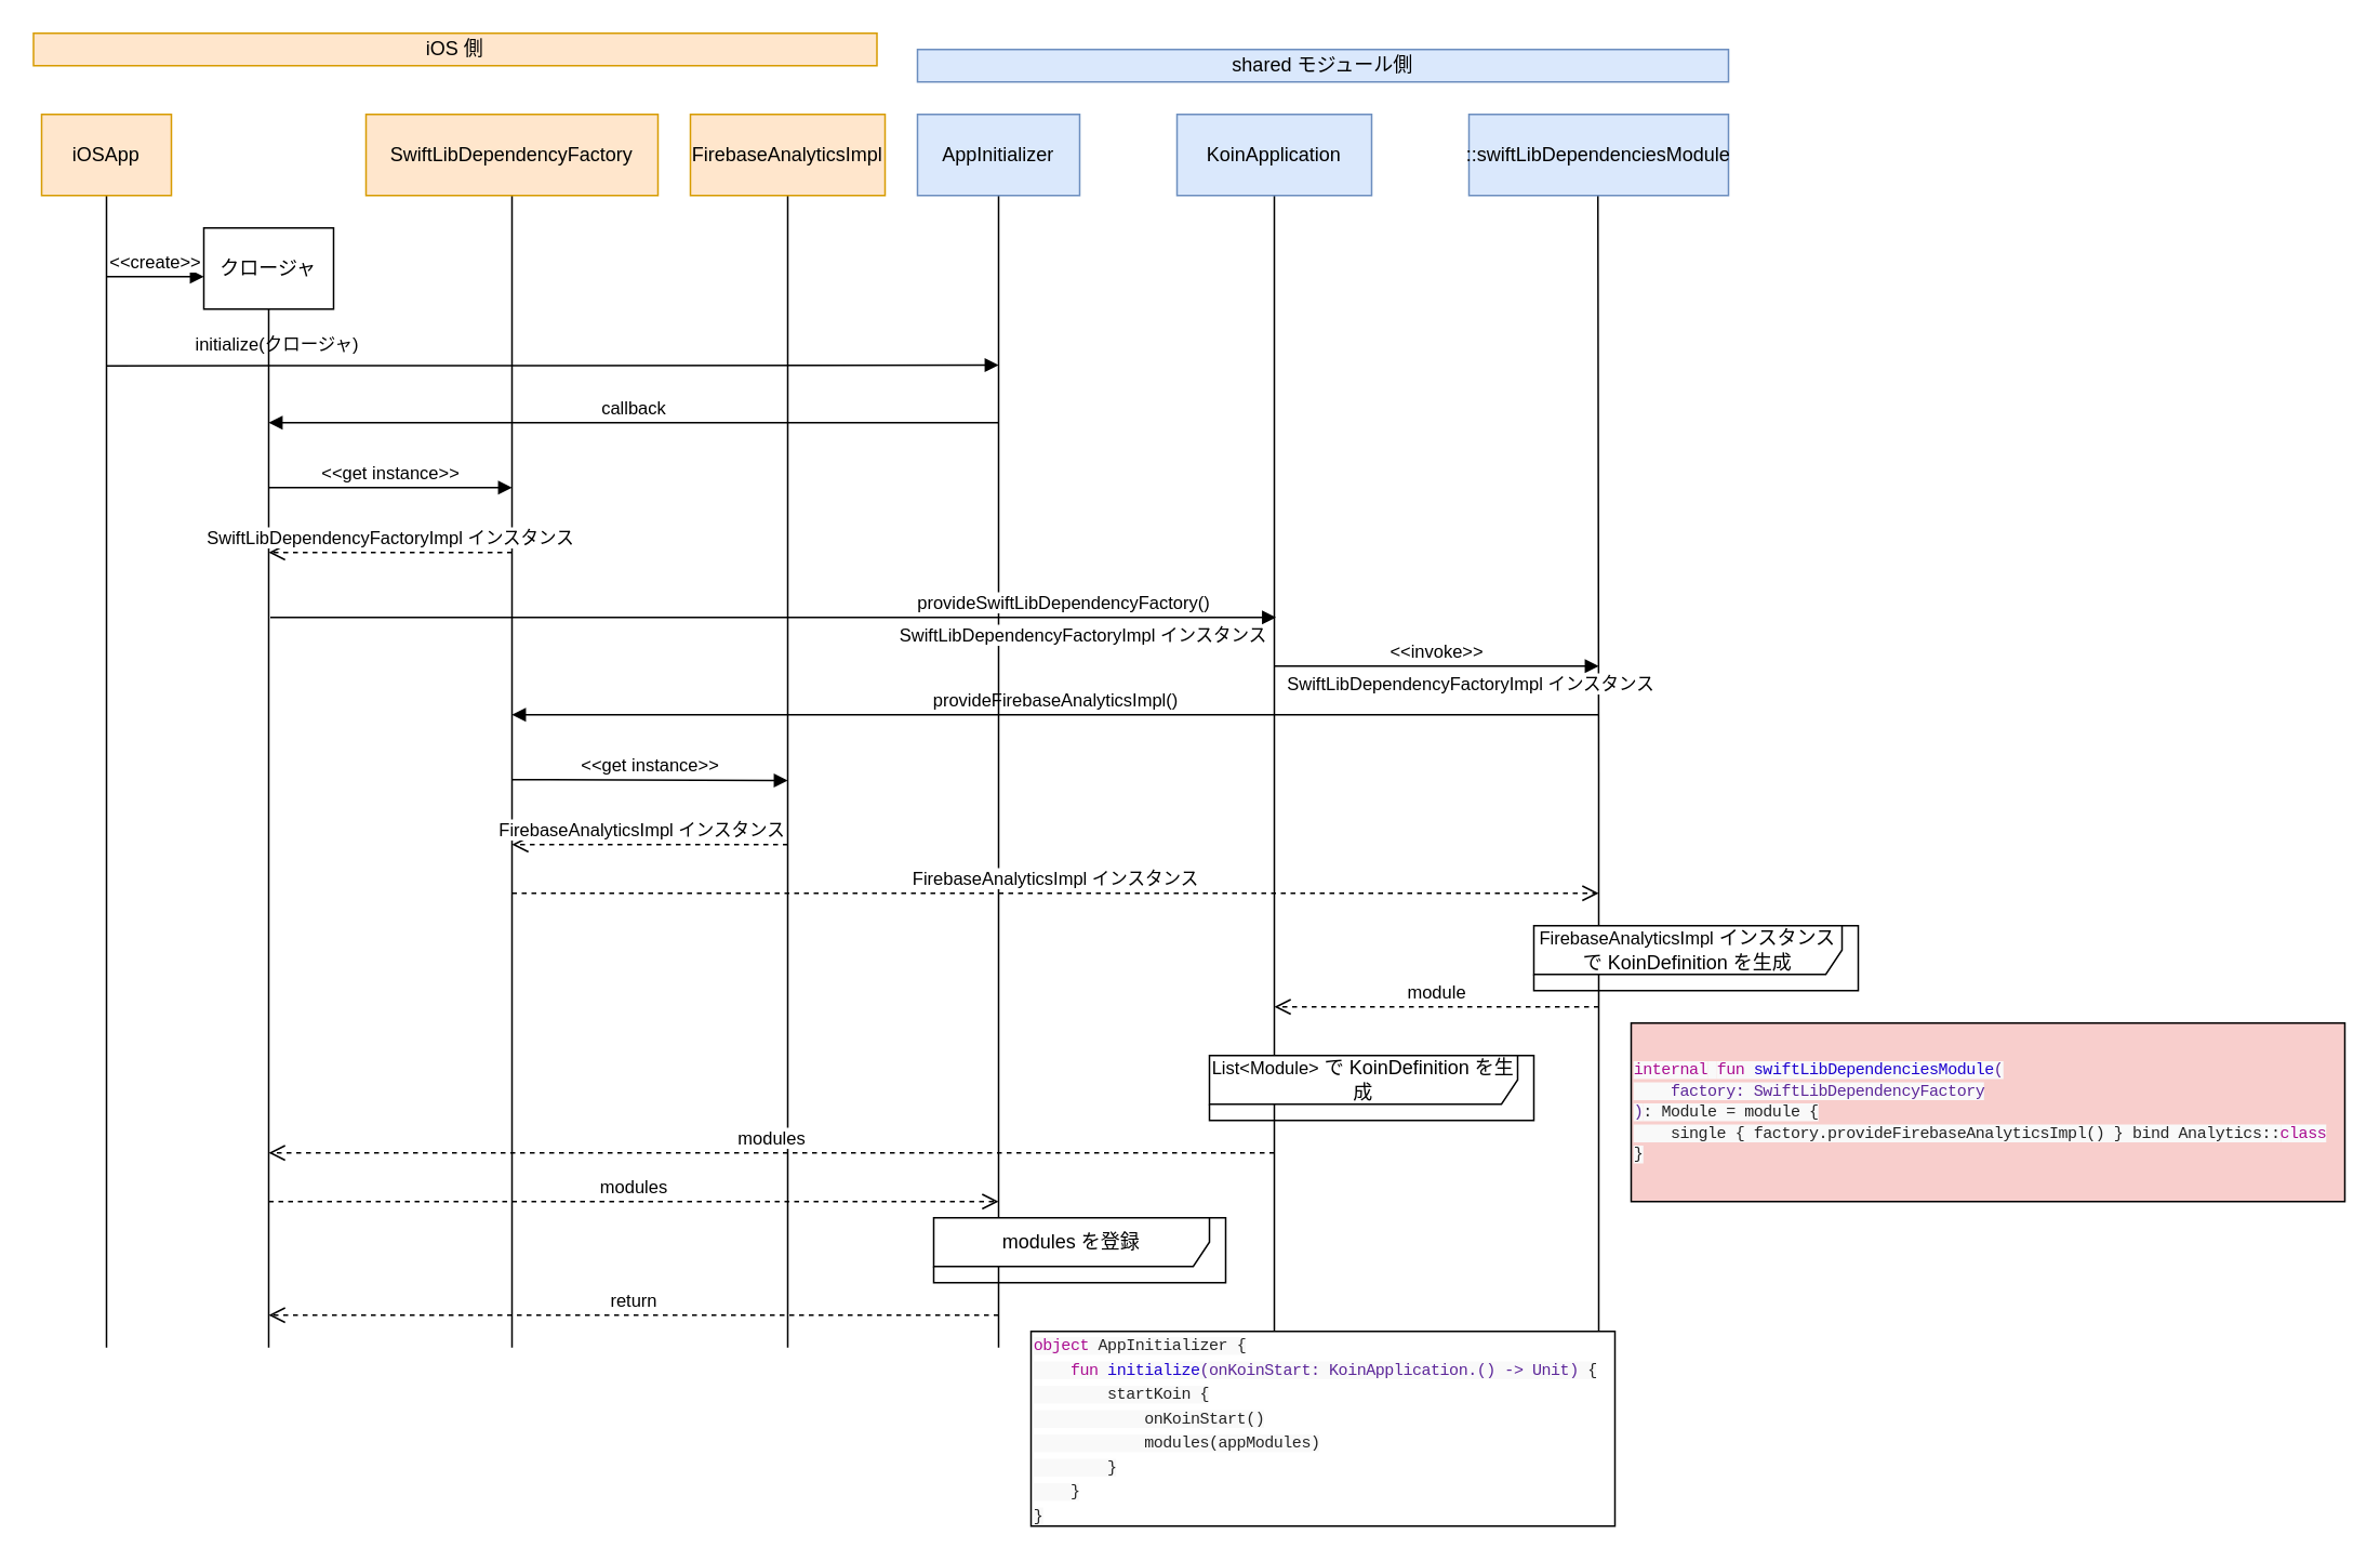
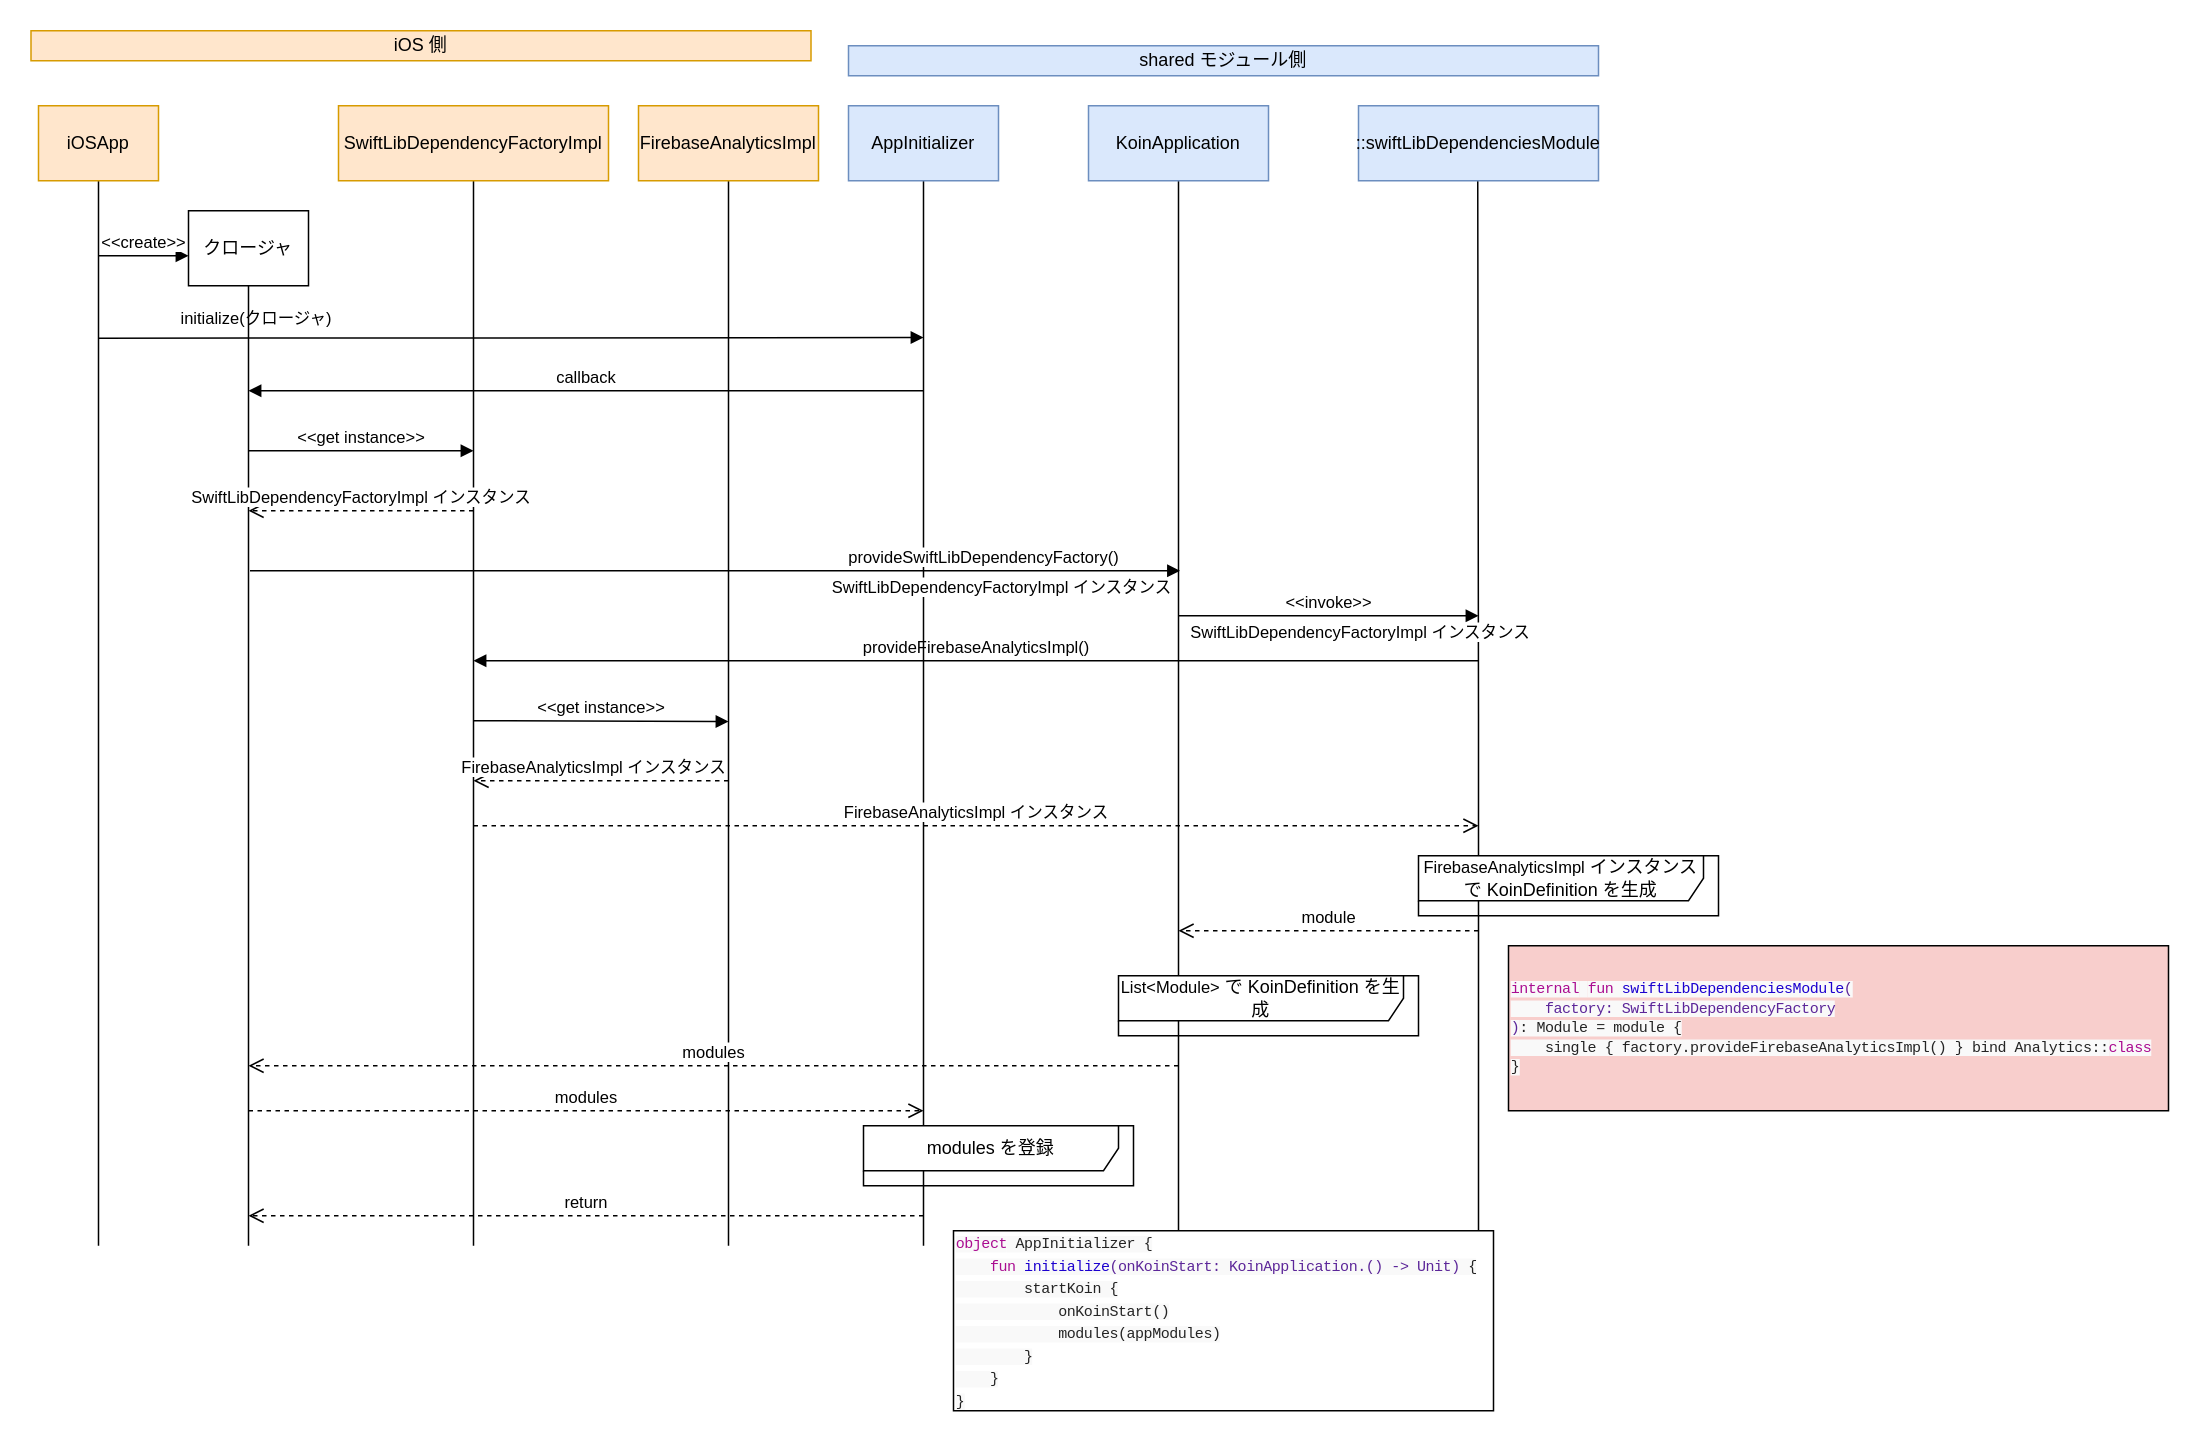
- <mxCell id="3" value="SwiftLibDependencyFactory" style="html=1;whiteSpace=wrap;fillColor=#ffe6cc;strokeColor=#d79b00;" parent="1" vertex="1"><mxGeometry x="225" y="70" width="180" height="50" as="geometry" /></mxCell>
+ <mxCell id="3" value="SwiftLibDependencyFactoryImpl" style="html=1;whiteSpace=wrap;fillColor=#ffe6cc;strokeColor=#d79b00;" parent="1" vertex="1"><mxGeometry x="225" y="70" width="180" height="50" as="geometry" /></mxCell>
